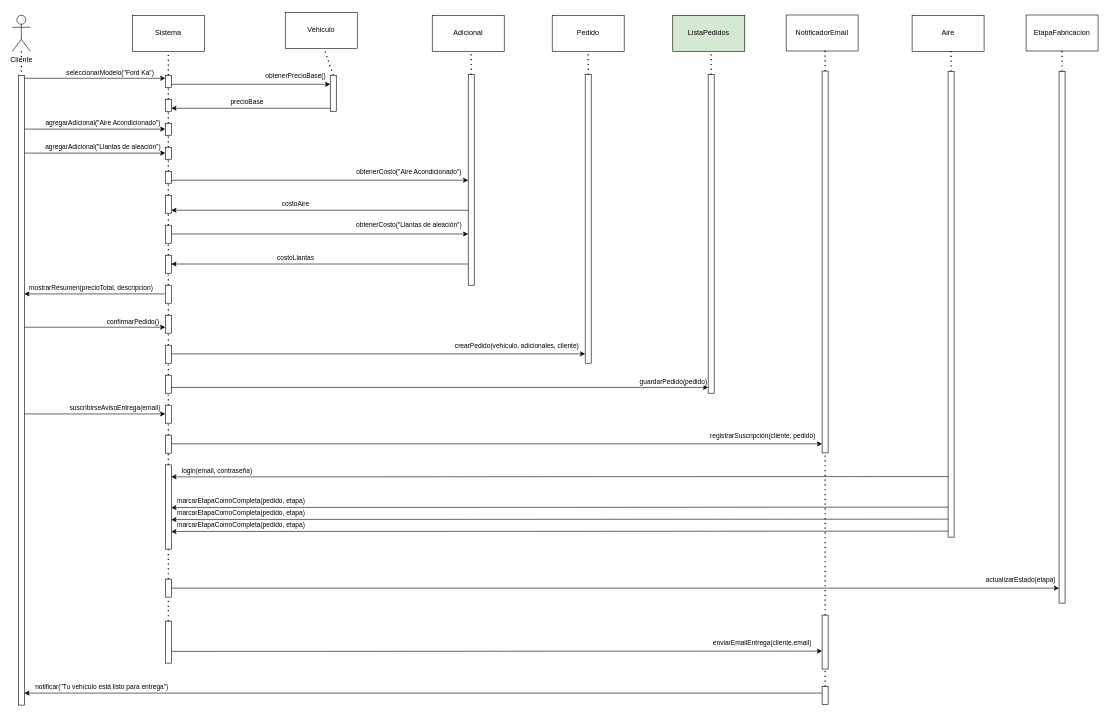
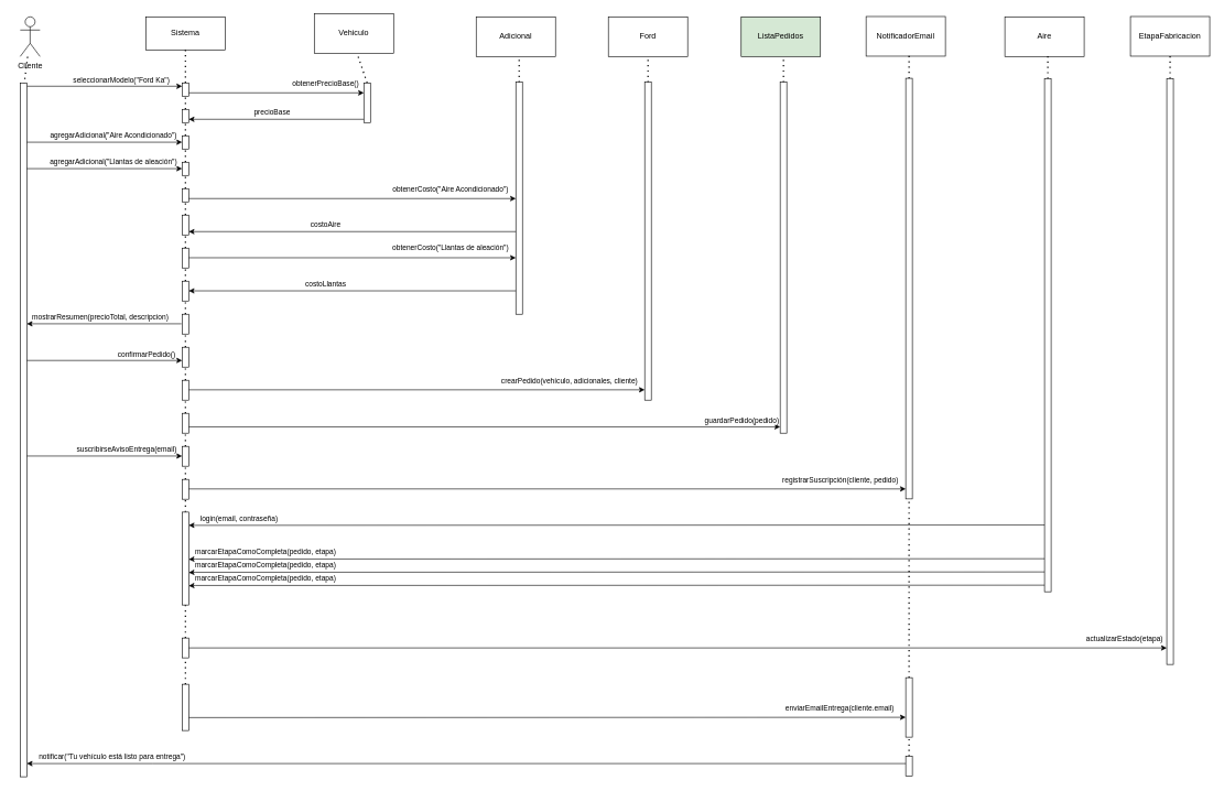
- <mxCell id="2" value="Cliente&lt;div&gt;&lt;br&gt;&lt;/div&gt;" style="shape=umlActor;verticalLabelPosition=bottom;verticalAlign=top;html=1;" parent="1" vertex="1"><mxGeometry x="20" y="25" width="30" height="60" as="geometry" /></mxCell>
+ <mxCell id="2" value="Cliente&lt;div&gt;&lt;br&gt;&lt;/div&gt;" style="shape=umlActor;verticalLabelPosition=bottom;verticalAlign=top;html=1;" parent="1" vertex="1"><mxGeometry x="30" y="25" width="30" height="60" as="geometry" /></mxCell>
- <mxCell id="3" value="Sistema" style="whiteSpace=wrap;html=1;" parent="1" vertex="1"><mxGeometry x="220" y="25" width="120" height="60" as="geometry" /></mxCell>
+ <mxCell id="3" value="Sistema" style="whiteSpace=wrap;html=1;" parent="1" vertex="1"><mxGeometry x="220" y="25" width="120" height="50" as="geometry" /></mxCell>
- <mxCell id="4" value="&lt;div&gt;Pedido&lt;/div&gt;" style="whiteSpace=wrap;html=1;" parent="1" vertex="1"><mxGeometry x="920" y="25" width="120" height="60" as="geometry" /></mxCell>
+ <mxCell id="4" value="&lt;div&gt;Ford&lt;/div&gt;" style="whiteSpace=wrap;html=1;" parent="1" vertex="1"><mxGeometry x="920" y="25" width="120" height="60" as="geometry" /></mxCell>
